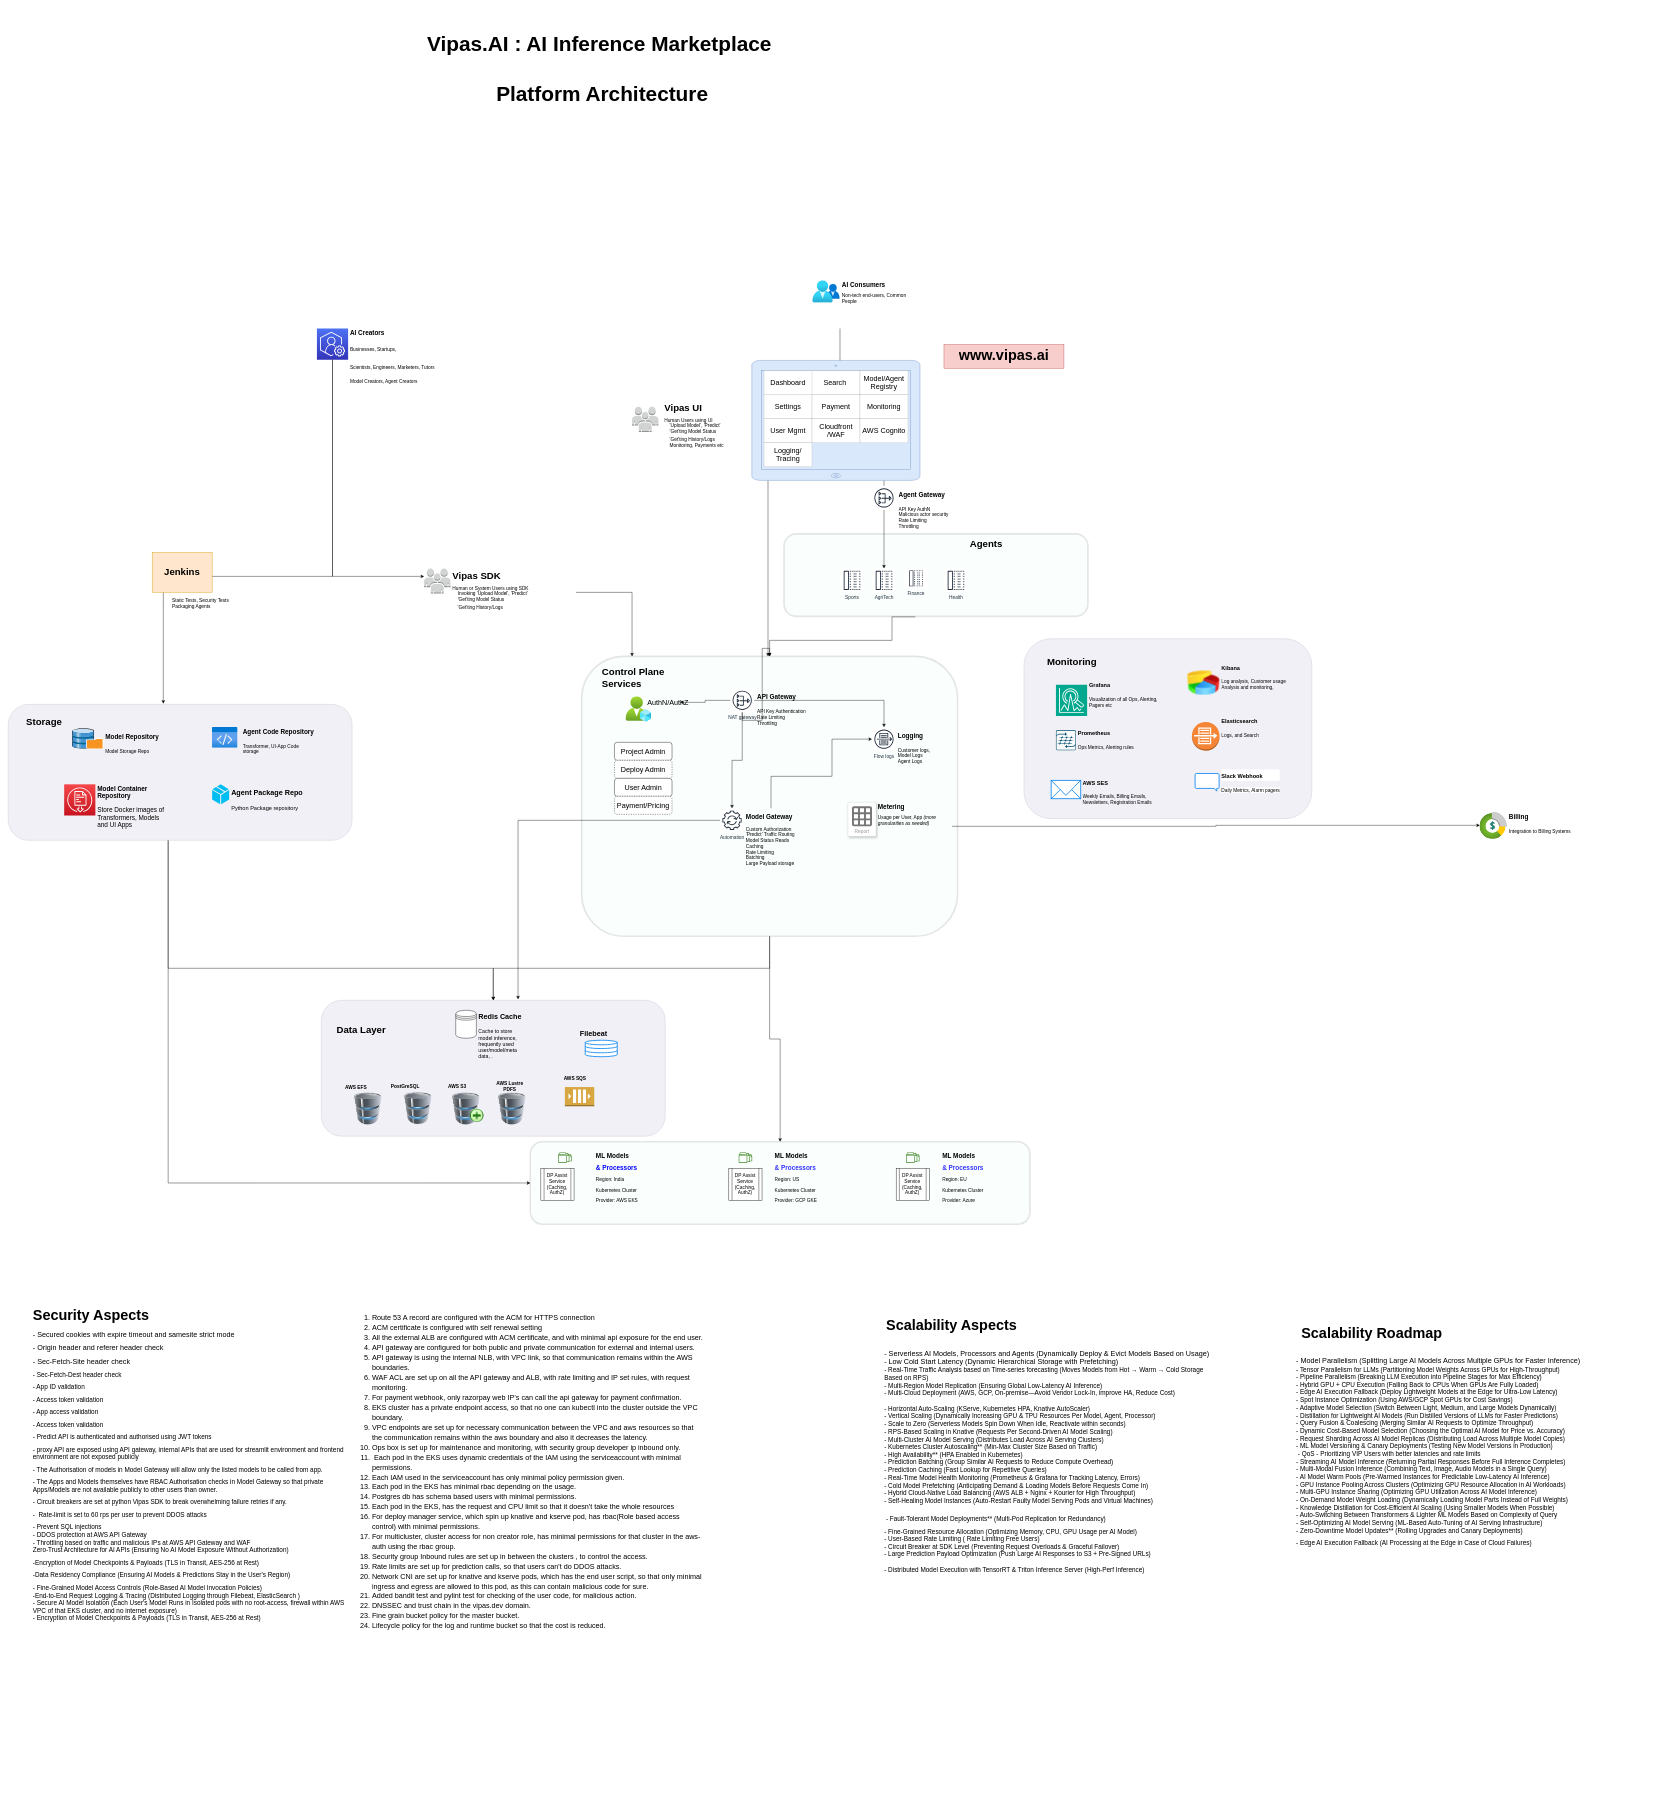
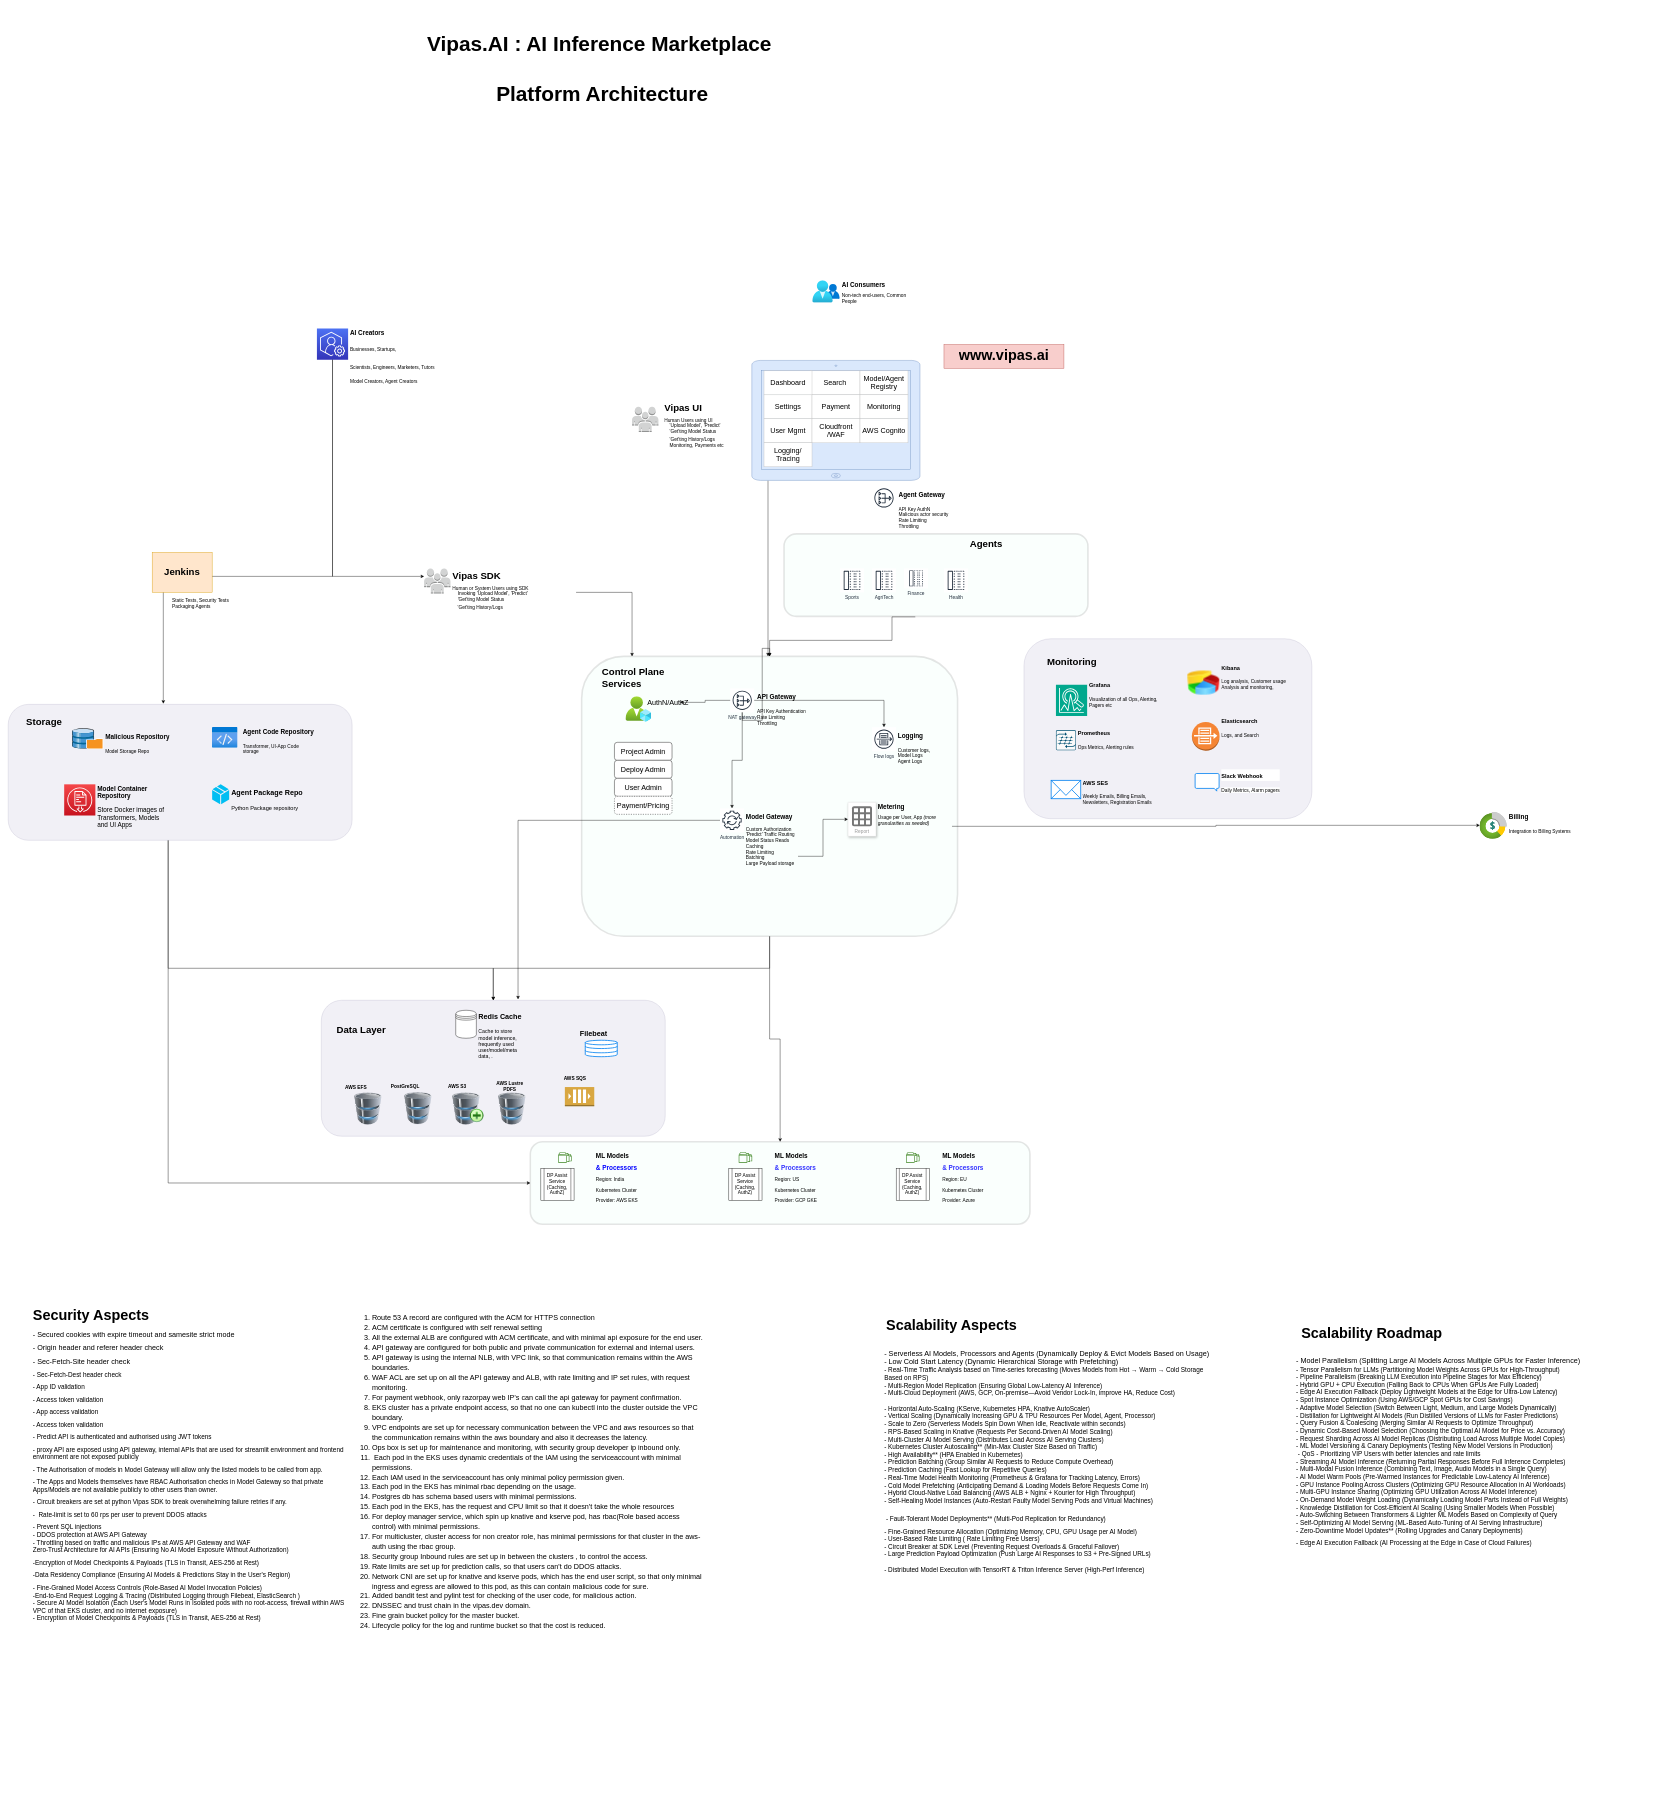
- <mxCell id="42" style="edgeStyle=orthogonalEdgeStyle;rounded=0;orthogonalLoop=1;jettySize=auto;html=1;exitX=0;exitY=1;exitDx=0;exitDy=0;" edge="1" parent="1" source="39" target="140"><mxGeometry relative="1" as="geometry" /></mxCell>
- <mxCell id="27" value="&lt;h1&gt;&lt;font style=&quot;font-size: 16px;&quot;&gt;Model Repository&lt;/font&gt;&lt;/h1&gt;&lt;p&gt;Model Storage Repo&lt;/p&gt;" style="text;html=1;strokeColor=none;fillColor=none;spacing=5;spacingTop=-20;whiteSpace=wrap;overflow=hidden;rounded=0;" vertex="1" parent="25"><mxGeometry x="78" width="190" height="100" as="geometry" /></mxCell>
+ <mxCell id="27" value="&lt;h1&gt;&lt;font style=&quot;font-size: 16px;&quot;&gt;Malicious Repository&lt;/font&gt;&lt;/h1&gt;&lt;p&gt;Model Storage Repo&lt;/p&gt;" style="text;html=1;strokeColor=none;fillColor=none;spacing=5;spacingTop=-20;whiteSpace=wrap;overflow=hidden;rounded=0;" vertex="1" parent="25"><mxGeometry x="78" width="190" height="100" as="geometry" /></mxCell>
- <mxCell id="45" style="edgeStyle=orthogonalEdgeStyle;rounded=0;orthogonalLoop=1;jettySize=auto;html=1;" edge="1" parent="1" source="12" target="17"><mxGeometry relative="1" as="geometry"><Array as="points"><mxPoint x="1928" y="1940" /><mxPoint x="2080" y="1940" /><mxPoint x="2080" y="1847" /></Array></mxGeometry></mxCell>
- <mxCell id="146" value="&lt;span style=&quot;background-color: rgb(251, 251, 251);&quot;&gt;&lt;font style=&quot;font-size: 18px;&quot;&gt;Deploy Admin&lt;/font&gt;&lt;/span&gt;" style="rounded=1;whiteSpace=wrap;html=1;dashed=1;" vertex="1" parent="1"><mxGeometry x="1536" y="1900" width="144" height="45" as="geometry" /></mxCell>
+ <mxCell id="146" value="&lt;span style=&quot;background-color: rgb(251, 251, 251);&quot;&gt;&lt;font style=&quot;font-size: 18px;&quot;&gt;Deploy Admin&lt;/font&gt;&lt;/span&gt;" style="rounded=1;whiteSpace=wrap;html=1;" vertex="1" parent="1"><mxGeometry x="1536" y="1900" width="144" height="45" as="geometry" /></mxCell>
+ <mxCell id="46" style="edgeStyle=orthogonalEdgeStyle;rounded=0;orthogonalLoop=1;jettySize=auto;html=1;" edge="1" parent="1" source="12" target="48"><mxGeometry relative="1" as="geometry" /></mxCell>
